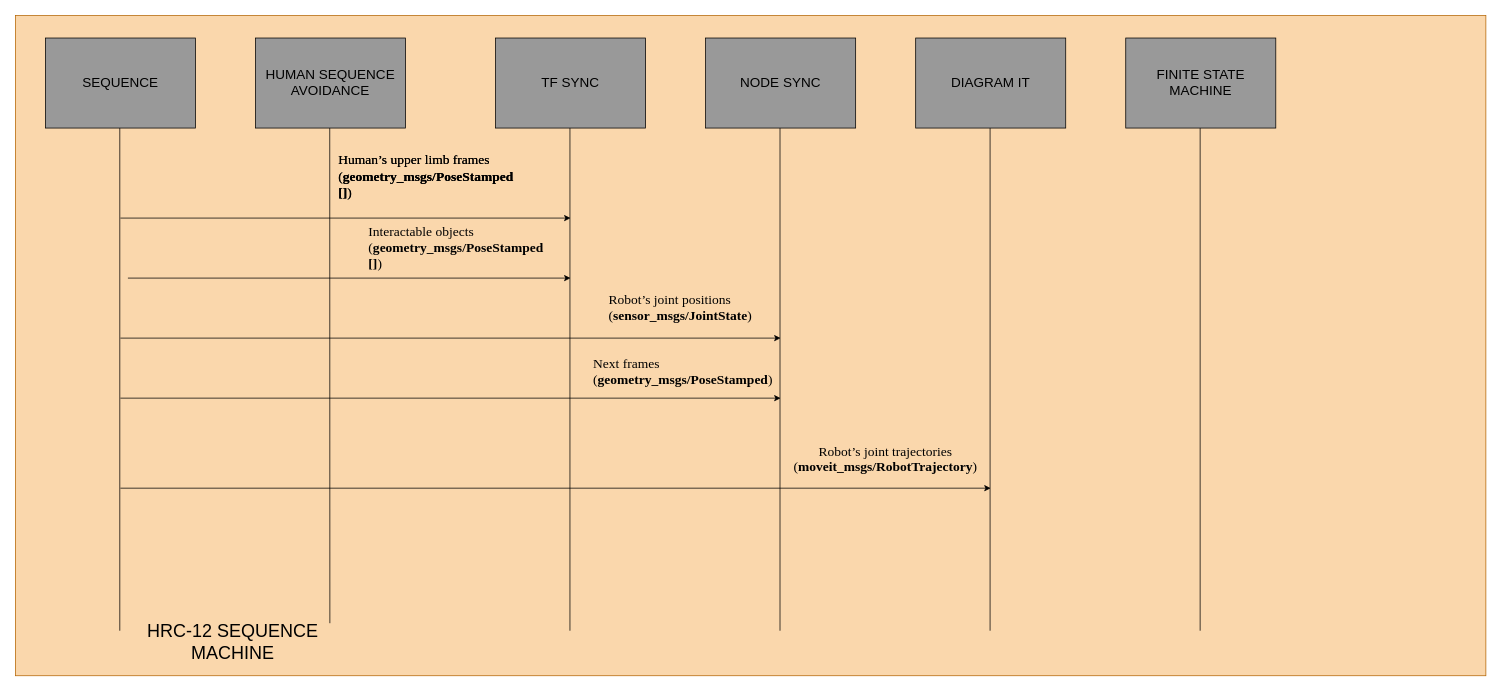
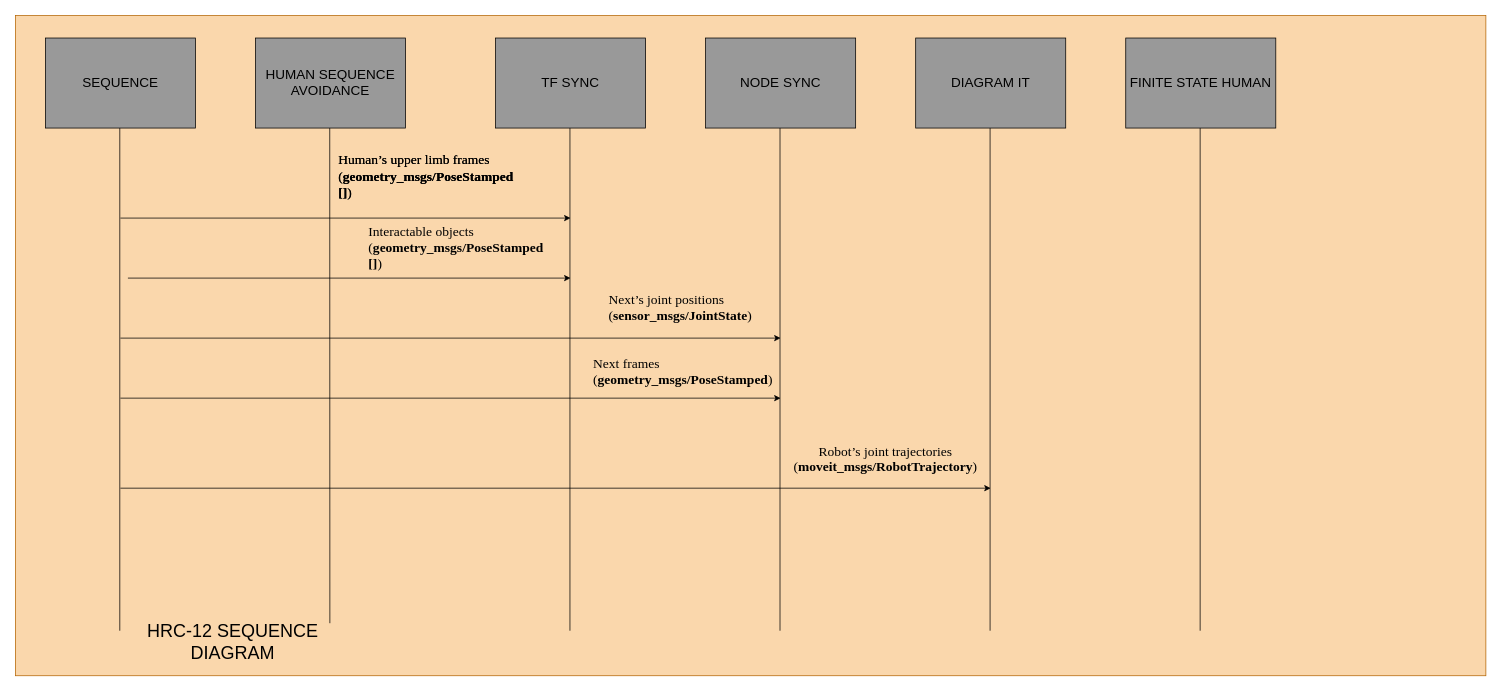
- <mxCell id="21" value="&lt;font style=&quot;font-size: 18px&quot;&gt;FINITE STATE MACHINE&lt;/font&gt;" style="rounded=0;whiteSpace=wrap;html=1;fillColor=#999999;" vertex="1" parent="1"><mxGeometry x="1500" y="50" width="200" height="120" as="geometry" /></mxCell>
+ <mxCell id="21" value="&lt;font style=&quot;font-size: 18px&quot;&gt;FINITE STATE HUMAN&lt;/font&gt;" style="rounded=0;whiteSpace=wrap;html=1;fillColor=#999999;" vertex="1" parent="1"><mxGeometry x="1500" y="50" width="200" height="120" as="geometry" /></mxCell>
- <mxCell id="15" value="&lt;p style=&quot;margin-top: 0pt ; margin-bottom: 0pt ; margin-left: 0in ; text-align: left ; direction: ltr ; unicode-bidi: embed ; word-break: normal&quot;&gt;&lt;font style=&quot;font-size: 18px&quot;&gt;&lt;span style=&quot;font-family: &amp;#34;calibri&amp;#34;&quot;&gt;Robot’s joint positions (&lt;/span&gt;&lt;span style=&quot;font-family: &amp;#34;calibri&amp;#34; ; font-weight: bold&quot;&gt;sensor_msgs&lt;/span&gt;&lt;span style=&quot;font-family: &amp;#34;calibri&amp;#34; ; font-weight: bold&quot;&gt;/&lt;/span&gt;&lt;span style=&quot;font-family: &amp;#34;calibri&amp;#34; ; font-weight: bold&quot;&gt;JointState&lt;/span&gt;&lt;span style=&quot;font-family: &amp;#34;calibri&amp;#34;&quot;&gt;)&lt;/span&gt;&lt;/font&gt;&lt;/p&gt;" style="text;html=1;strokeColor=none;fillColor=none;align=center;verticalAlign=middle;whiteSpace=wrap;rounded=0;" parent="1" vertex="1"><mxGeometry x="810" y="370" width="220" height="80" as="geometry" /></mxCell>
+ <mxCell id="15" value="&lt;p style=&quot;margin-top: 0pt ; margin-bottom: 0pt ; margin-left: 0in ; text-align: left ; direction: ltr ; unicode-bidi: embed ; word-break: normal&quot;&gt;&lt;font style=&quot;font-size: 18px&quot;&gt;&lt;span style=&quot;font-family: &amp;#34;calibri&amp;#34;&quot;&gt;Next’s joint positions (&lt;/span&gt;&lt;span style=&quot;font-family: &amp;#34;calibri&amp;#34; ; font-weight: bold&quot;&gt;sensor_msgs&lt;/span&gt;&lt;span style=&quot;font-family: &amp;#34;calibri&amp;#34; ; font-weight: bold&quot;&gt;/&lt;/span&gt;&lt;span style=&quot;font-family: &amp;#34;calibri&amp;#34; ; font-weight: bold&quot;&gt;JointState&lt;/span&gt;&lt;span style=&quot;font-family: &amp;#34;calibri&amp;#34;&quot;&gt;)&lt;/span&gt;&lt;/font&gt;&lt;/p&gt;" style="text;html=1;strokeColor=none;fillColor=none;align=center;verticalAlign=middle;whiteSpace=wrap;rounded=0;" parent="1" vertex="1"><mxGeometry x="810" y="370" width="220" height="80" as="geometry" /></mxCell>
- <mxCell id="20" value="&lt;font style=&quot;font-size: 24px&quot;&gt;HRC-12 SEQUENCE MACHINE&lt;/font&gt;" style="text;html=1;strokeColor=none;fillColor=none;align=center;verticalAlign=middle;whiteSpace=wrap;rounded=0;" parent="1" vertex="1"><mxGeometry x="190" y="820" width="240" height="70" as="geometry" /></mxCell>
+ <mxCell id="20" value="&lt;font style=&quot;font-size: 24px&quot;&gt;HRC-12 SEQUENCE DIAGRAM&lt;/font&gt;" style="text;html=1;strokeColor=none;fillColor=none;align=center;verticalAlign=middle;whiteSpace=wrap;rounded=0;" parent="1" vertex="1"><mxGeometry x="190" y="820" width="240" height="70" as="geometry" /></mxCell>
